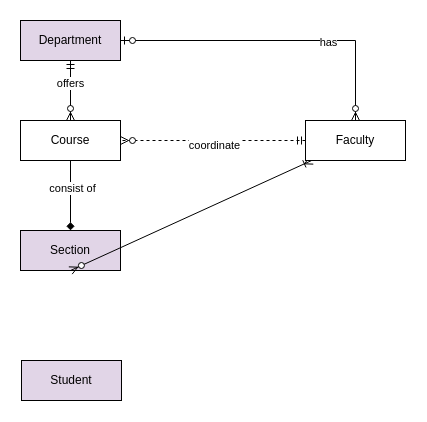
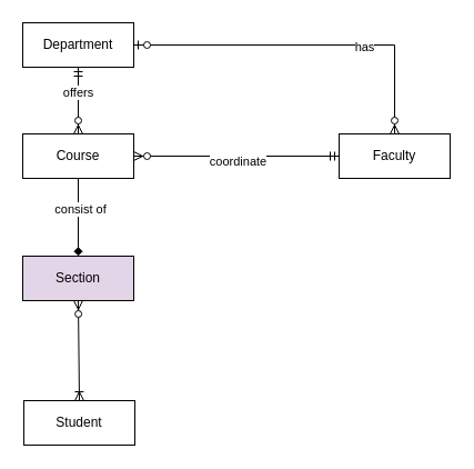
- <mxCell id="2" value="Department" style="whiteSpace=wrap;html=1;align=center;fillColor=#e1d5e7;" parent="1" vertex="1"><mxGeometry x="20" y="20" width="100" height="40" as="geometry" /></mxCell>
+ <mxCell id="2" value="Department" style="whiteSpace=wrap;html=1;align=center;" parent="1" vertex="1"><mxGeometry x="20" y="20" width="100" height="40" as="geometry" /></mxCell>
- <mxCell id="14" value="" style="fontSize=12;html=1;endArrow=ERzeroToMany;startArrow=ERmandOne;rounded=0;entryX=1;entryY=0.5;entryDx=0;entryDy=0;exitX=0;exitY=0.5;exitDx=0;exitDy=0;dashed=1;" parent="1" source="11" target="5" edge="1"><mxGeometry width="100" height="100" relative="1" as="geometry"><mxPoint x="300" y="140" as="sourcePoint" /><mxPoint x="350" y="170" as="targetPoint" /></mxGeometry></mxCell>
+ <mxCell id="14" value="" style="fontSize=12;html=1;endArrow=ERzeroToMany;startArrow=ERmandOne;rounded=0;entryX=1;entryY=0.5;entryDx=0;entryDy=0;exitX=0;exitY=0.5;exitDx=0;exitDy=0;" parent="1" source="11" target="5" edge="1"><mxGeometry width="100" height="100" relative="1" as="geometry"><mxPoint x="300" y="140" as="sourcePoint" /><mxPoint x="350" y="170" as="targetPoint" /></mxGeometry></mxCell>
- <mxCell id="10" value="" style="fontSize=12;html=1;endArrow=ERoneToMany;startArrow=ERzeroToMany;rounded=0;exitX=0.5;exitY=1;exitDx=0;exitDy=0;" parent="1" source="6" target="11" edge="1"><mxGeometry width="100" height="100" relative="1" as="geometry"><mxPoint x="250" y="240" as="sourcePoint" /><mxPoint x="350" y="140" as="targetPoint" /></mxGeometry></mxCell>
+ <mxCell id="10" value="" style="fontSize=12;html=1;endArrow=ERoneToMany;startArrow=ERzeroToMany;rounded=0;exitX=0.5;exitY=1;exitDx=0;exitDy=0;entryX=0.5;entryY=0;entryDx=0;entryDy=0;" parent="1" source="6" target="7" edge="1"><mxGeometry width="100" height="100" relative="1" as="geometry"><mxPoint x="250" y="240" as="sourcePoint" /><mxPoint x="350" y="140" as="targetPoint" /></mxGeometry></mxCell>
- <mxCell id="7" value="Student" style="whiteSpace=wrap;html=1;align=center;fillColor=#e1d5e7;" parent="1" vertex="1"><mxGeometry x="21" y="360" width="100" height="40" as="geometry" /></mxCell>
+ <mxCell id="7" value="Student" style="whiteSpace=wrap;html=1;align=center;" parent="1" vertex="1"><mxGeometry x="21" y="360" width="100" height="40" as="geometry" /></mxCell>
